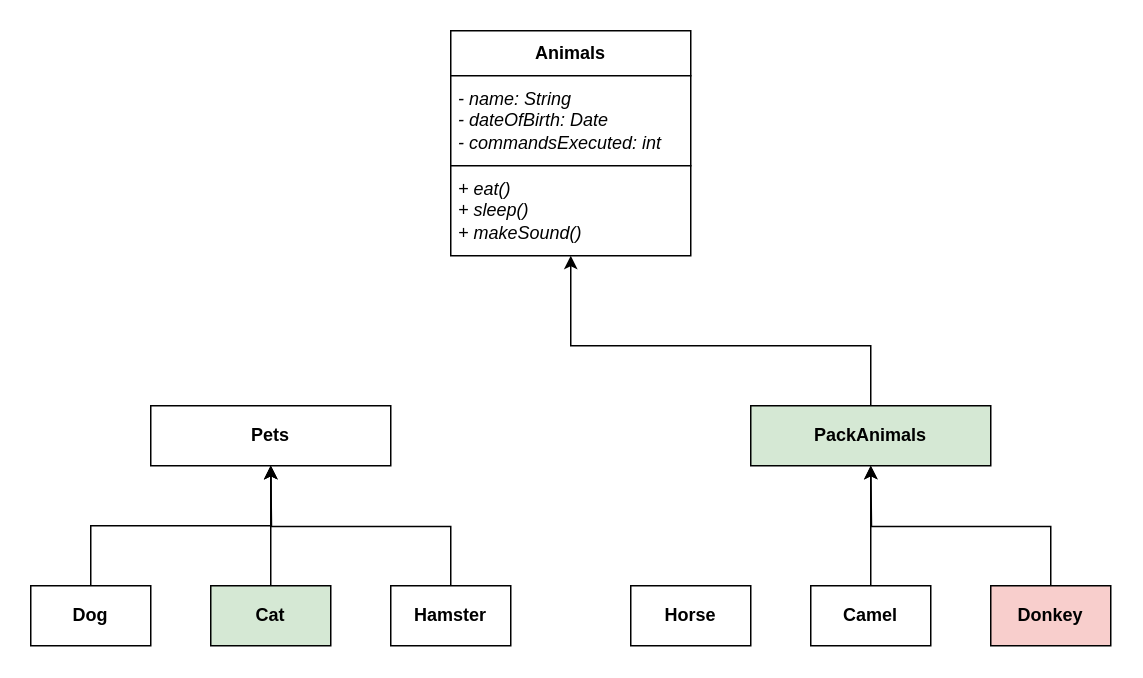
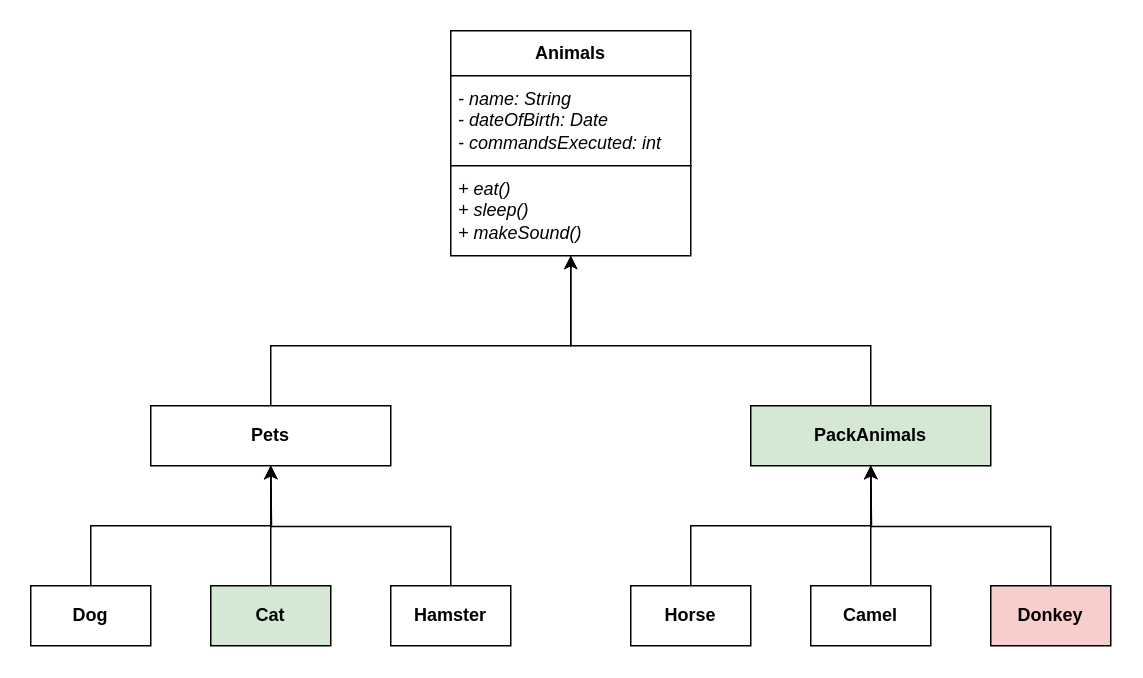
+ <mxCell id="5" style="edgeStyle=orthogonalEdgeStyle;rounded=0;orthogonalLoop=1;jettySize=auto;html=1;exitX=0.5;exitY=0;exitDx=0;exitDy=0;entryX=0.5;entryY=1;entryDx=0;entryDy=0;" parent="1" source="6" target="4" edge="1"><mxGeometry relative="1" as="geometry"><Array as="points"><mxPoint x="180" y="230" /><mxPoint x="380" y="230" /></Array></mxGeometry></mxCell>
+ <mxCell id="15" style="edgeStyle=orthogonalEdgeStyle;rounded=0;orthogonalLoop=1;jettySize=auto;html=1;exitX=0.5;exitY=0;exitDx=0;exitDy=0;entryX=0.5;entryY=1;entryDx=0;entryDy=0;" parent="1" source="16" target="8" edge="1"><mxGeometry relative="1" as="geometry" /></mxCell>
